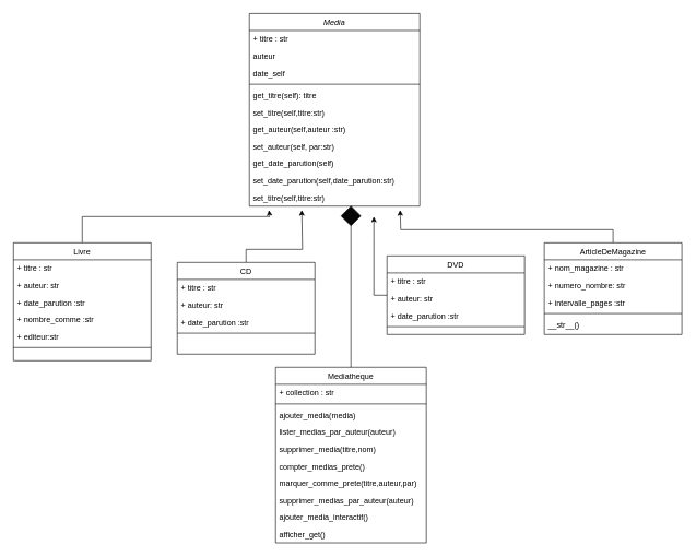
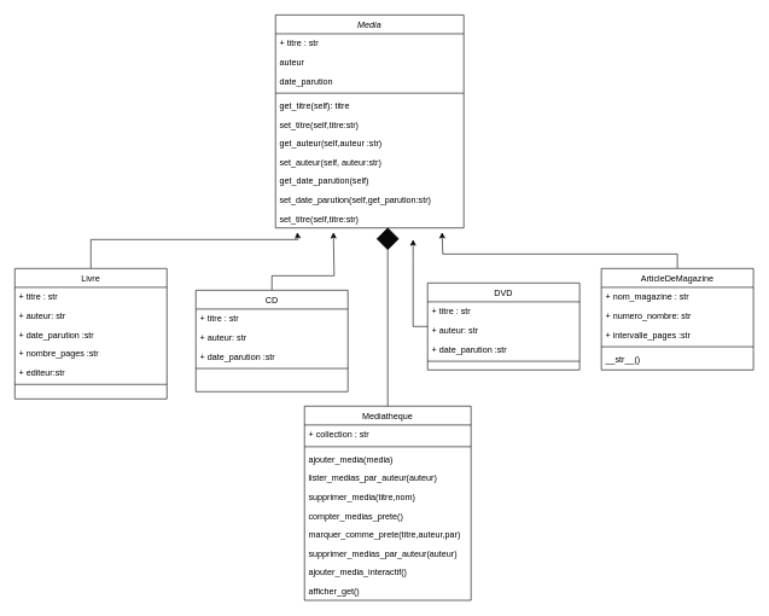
- <mxCell id="5" value="date_self" style="text;align=left;verticalAlign=top;spacingLeft=4;spacingRight=4;overflow=hidden;rotatable=0;points=[[0,0.5],[1,0.5]];portConstraint=eastwest;rounded=0;shadow=0;html=0;" parent="2" vertex="1"><mxGeometry y="78" width="260" height="26" as="geometry" /></mxCell>
+ <mxCell id="5" value="date_parution" style="text;align=left;verticalAlign=top;spacingLeft=4;spacingRight=4;overflow=hidden;rotatable=0;points=[[0,0.5],[1,0.5]];portConstraint=eastwest;rounded=0;shadow=0;html=0;" parent="2" vertex="1"><mxGeometry y="78" width="260" height="26" as="geometry" /></mxCell>
- <mxCell id="10" value="set_auteur(self, par:str)" style="text;align=left;verticalAlign=top;spacingLeft=4;spacingRight=4;overflow=hidden;rotatable=0;points=[[0,0.5],[1,0.5]];portConstraint=eastwest;rounded=0;shadow=0;html=0;" parent="2" vertex="1"><mxGeometry y="190" width="260" height="26" as="geometry" /></mxCell>
+ <mxCell id="10" value="set_auteur(self, auteur:str)" style="text;align=left;verticalAlign=top;spacingLeft=4;spacingRight=4;overflow=hidden;rotatable=0;points=[[0,0.5],[1,0.5]];portConstraint=eastwest;rounded=0;shadow=0;html=0;" parent="2" vertex="1"><mxGeometry y="190" width="260" height="26" as="geometry" /></mxCell>
- <mxCell id="12" value="set_date_parution(self,date_parution:str)" style="text;align=left;verticalAlign=top;spacingLeft=4;spacingRight=4;overflow=hidden;rotatable=0;points=[[0,0.5],[1,0.5]];portConstraint=eastwest;rounded=0;shadow=0;html=0;" parent="2" vertex="1"><mxGeometry y="242" width="260" height="26" as="geometry" /></mxCell>
+ <mxCell id="12" value="set_date_parution(self,get_parution:str)" style="text;align=left;verticalAlign=top;spacingLeft=4;spacingRight=4;overflow=hidden;rotatable=0;points=[[0,0.5],[1,0.5]];portConstraint=eastwest;rounded=0;shadow=0;html=0;" parent="2" vertex="1"><mxGeometry y="242" width="260" height="26" as="geometry" /></mxCell>
- <mxCell id="19" value="+ nombre_comme :str" style="text;align=left;verticalAlign=top;spacingLeft=4;spacingRight=4;overflow=hidden;rotatable=0;points=[[0,0.5],[1,0.5]];portConstraint=eastwest;" parent="15" vertex="1"><mxGeometry y="104" width="210" height="26" as="geometry" /></mxCell>
+ <mxCell id="19" value="+ nombre_pages :str" style="text;align=left;verticalAlign=top;spacingLeft=4;spacingRight=4;overflow=hidden;rotatable=0;points=[[0,0.5],[1,0.5]];portConstraint=eastwest;" parent="15" vertex="1"><mxGeometry y="104" width="210" height="26" as="geometry" /></mxCell>
